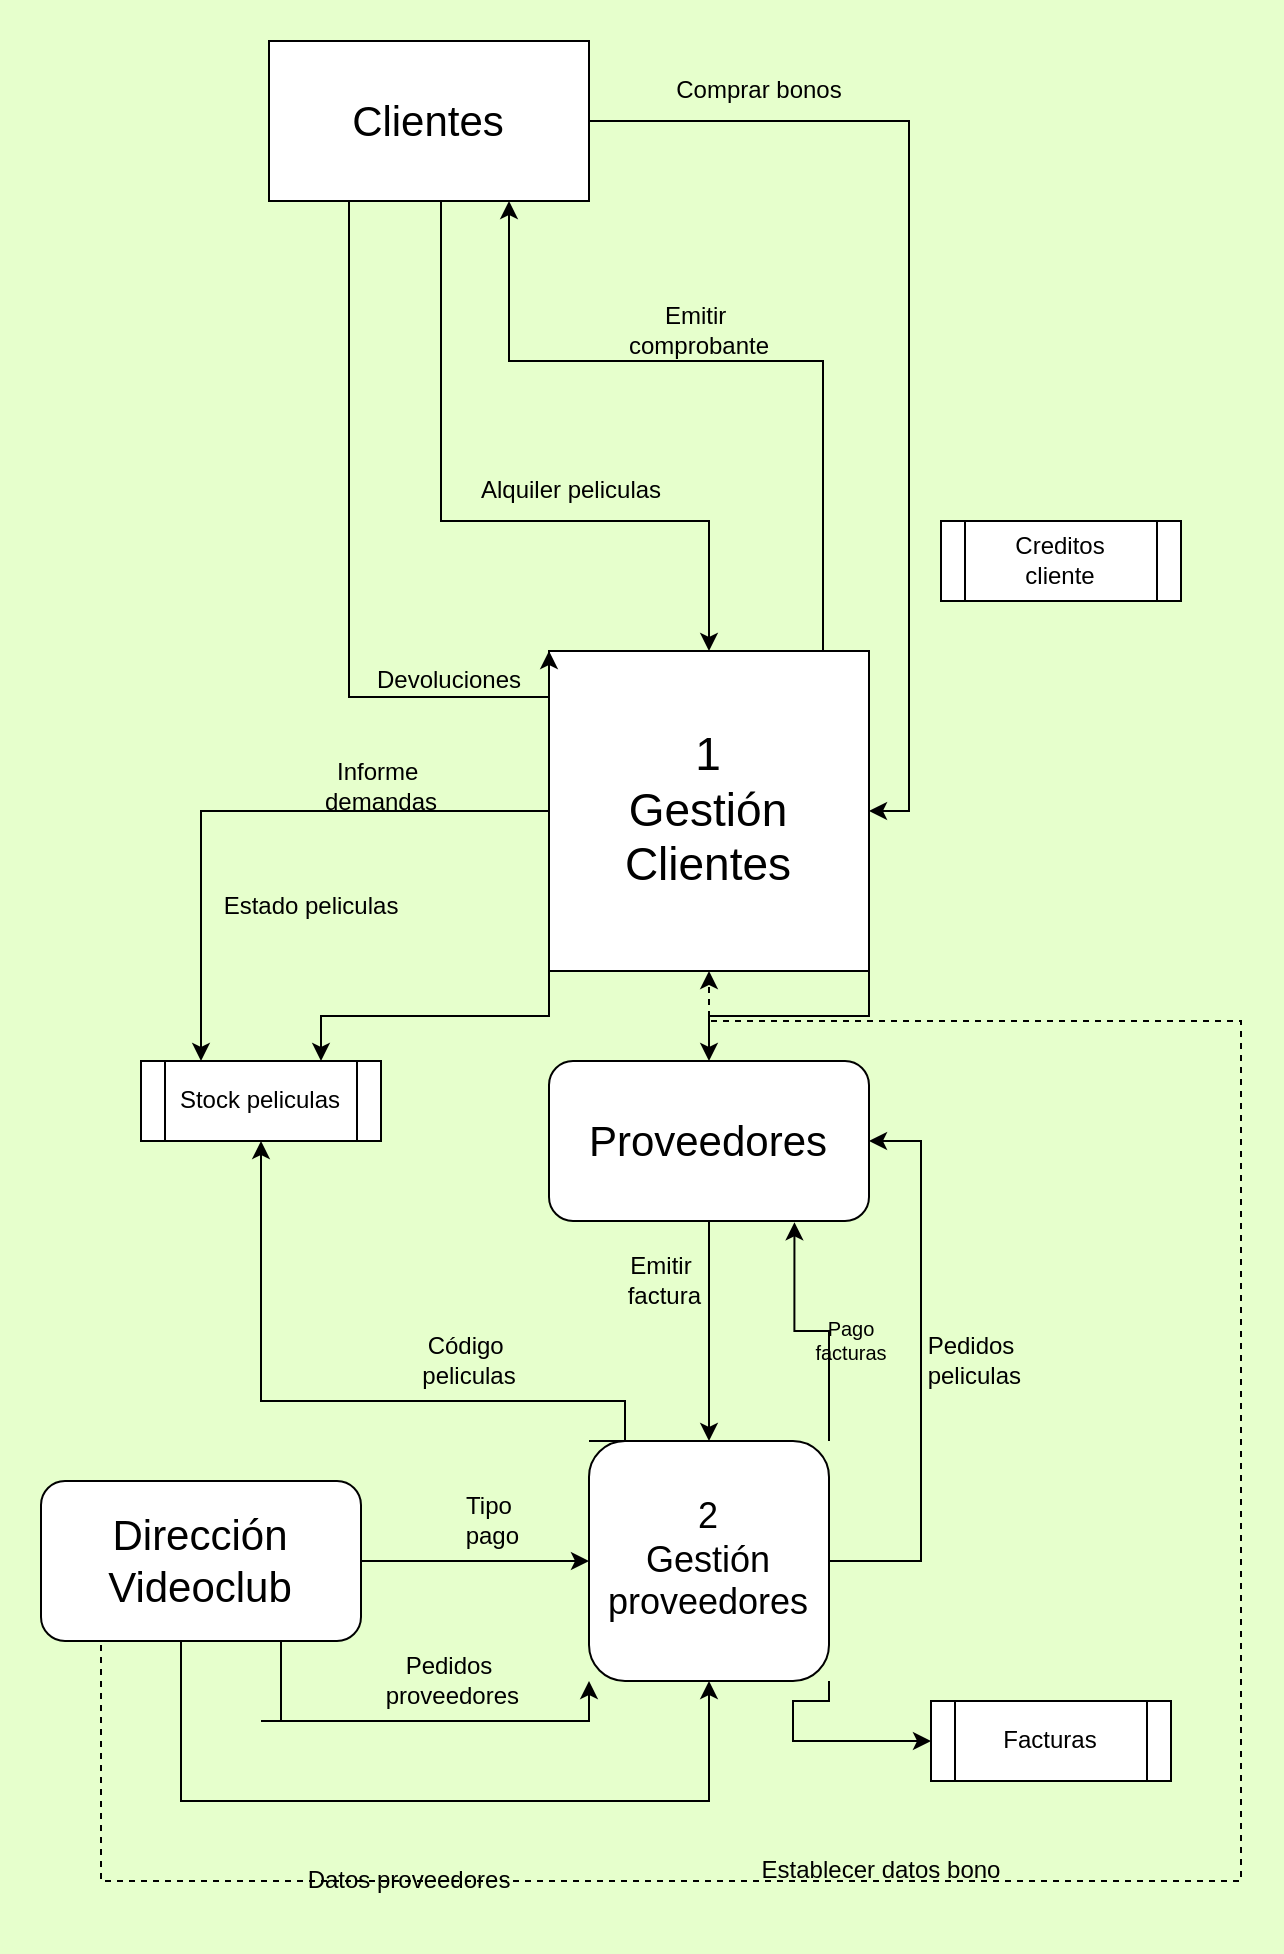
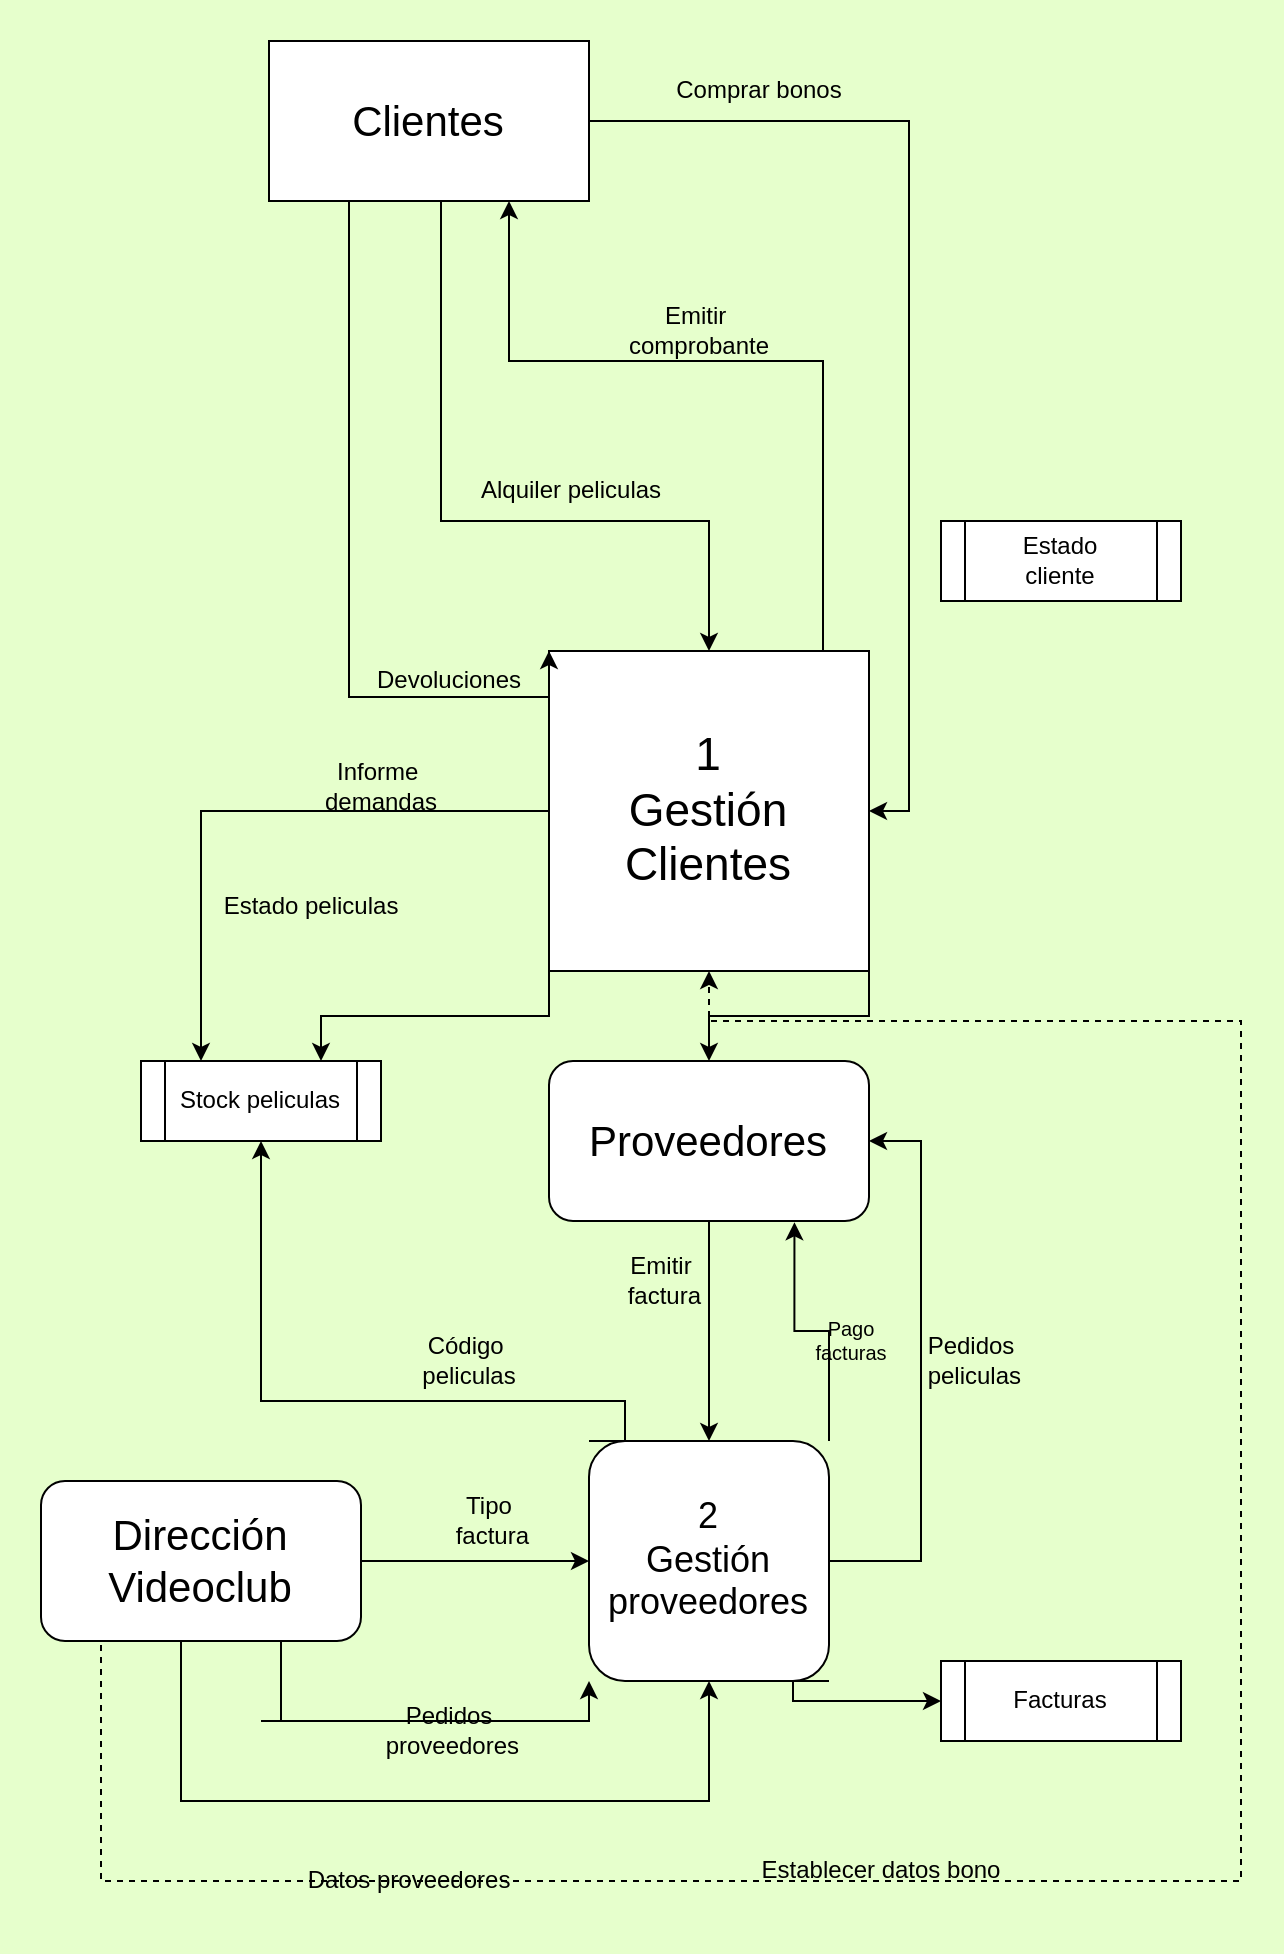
- <mxCell id="19" value="Creditos&lt;br&gt;&lt;div&gt;cliente&lt;br&gt;&lt;/div&gt;" style="shape=process;whiteSpace=wrap;html=1;backgroundOutline=1;" parent="1" vertex="1"><mxGeometry x="470" y="260" width="120" height="40" as="geometry" /></mxCell>
+ <mxCell id="19" value="Estado&lt;br&gt;&lt;div&gt;cliente&lt;br&gt;&lt;/div&gt;" style="shape=process;whiteSpace=wrap;html=1;backgroundOutline=1;" parent="1" vertex="1"><mxGeometry x="470" y="260" width="120" height="40" as="geometry" /></mxCell>
- <mxCell id="37" value="&lt;div&gt;Tipo&lt;/div&gt;&lt;div&gt;&amp;nbsp;pago&lt;/div&gt;" style="text;html=1;align=center;verticalAlign=middle;resizable=0;points=[];autosize=1;strokeColor=none;fillColor=none;" parent="1" vertex="1"><mxGeometry x="219" y="740" width="50" height="40" as="geometry" /></mxCell>
+ <mxCell id="37" value="&lt;div&gt;Tipo&lt;/div&gt;&lt;div&gt;&amp;nbsp;factura&lt;/div&gt;" style="text;html=1;align=center;verticalAlign=middle;resizable=0;points=[];autosize=1;strokeColor=none;fillColor=none;" parent="1" vertex="1"><mxGeometry x="219" y="740" width="50" height="40" as="geometry" /></mxCell>
- <mxCell id="34" value="&lt;div&gt;Pedidos&lt;/div&gt;&lt;div&gt;&amp;nbsp;proveedores&lt;/div&gt;" style="text;html=1;align=center;verticalAlign=middle;resizable=0;points=[];autosize=1;strokeColor=none;fillColor=none;" parent="1" vertex="1"><mxGeometry x="179" y="820" width="90" height="40" as="geometry" /></mxCell>
+ <mxCell id="34" value="&lt;div&gt;Pedidos&lt;/div&gt;&lt;div&gt;&amp;nbsp;proveedores&lt;/div&gt;" style="text;html=1;align=center;verticalAlign=middle;resizable=0;points=[];autosize=1;strokeColor=none;fillColor=none;" parent="1" vertex="1"><mxGeometry x="179" y="845" width="90" height="40" as="geometry" /></mxCell>
- <mxCell id="39" value="Facturas" style="shape=process;whiteSpace=wrap;html=1;backgroundOutline=1;" parent="1" vertex="1"><mxGeometry x="465" y="850" width="120" height="40" as="geometry" /></mxCell>
+ <mxCell id="39" value="Facturas" style="shape=process;whiteSpace=wrap;html=1;backgroundOutline=1;" parent="1" vertex="1"><mxGeometry x="470" y="830" width="120" height="40" as="geometry" /></mxCell>
